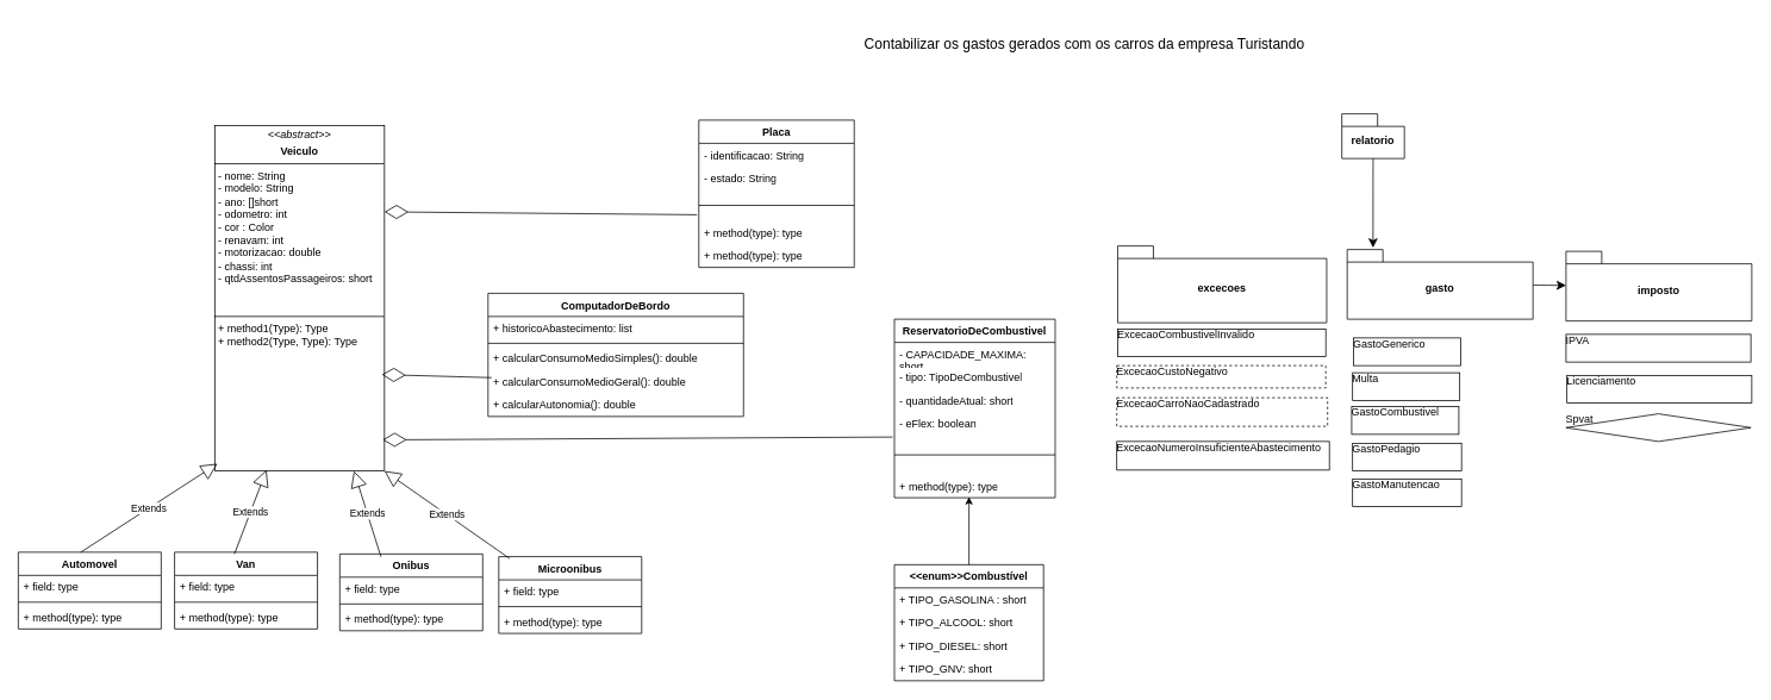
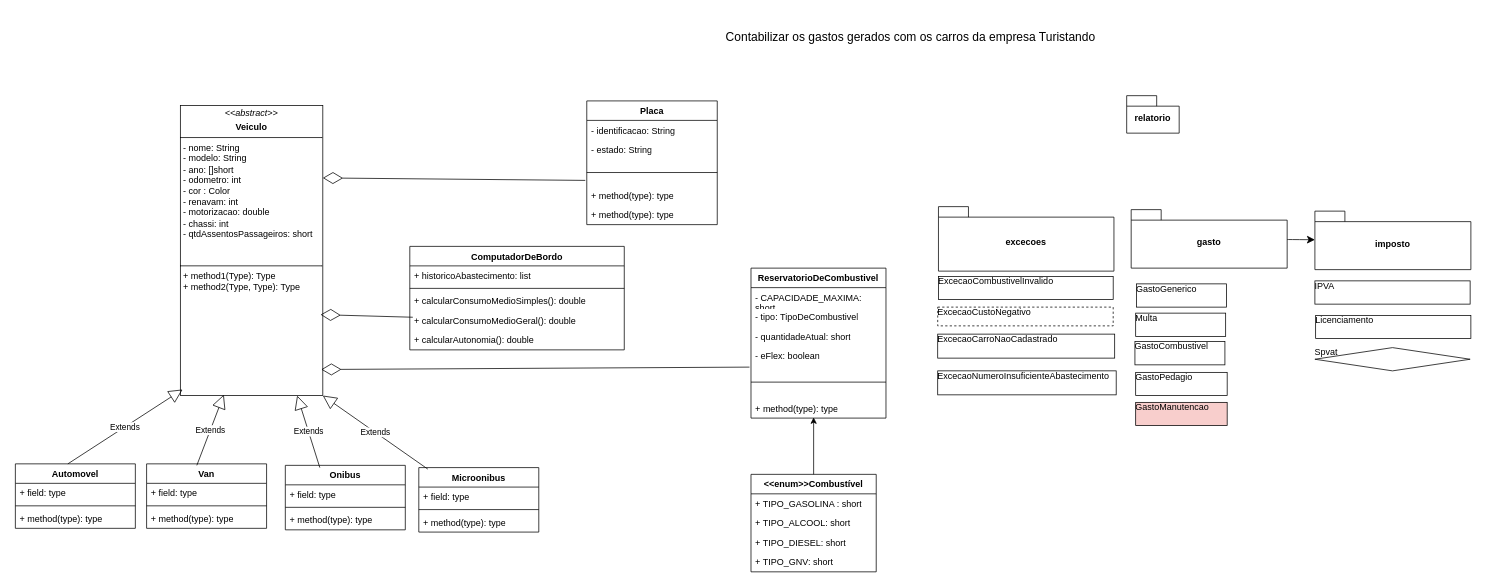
- <mxCell id="37" style="edgeStyle=none;curved=1;rounded=0;orthogonalLoop=1;jettySize=auto;html=1;entryX=0.139;entryY=-0.026;entryDx=0;entryDy=0;entryPerimeter=0;fontSize=12;startSize=8;endSize=8;" parent="1" source="4" target="3" edge="1"><mxGeometry relative="1" as="geometry" /></mxCell>
- <mxCell id="15" value="ExcecaoCarroNaoCadastrado" style="verticalAlign=top;align=left;overflow=fill;html=1;whiteSpace=wrap;dashed=1;" parent="1" vertex="1"><mxGeometry x="1250" y="445" width="236" height="32" as="geometry" /></mxCell>
+ <mxCell id="15" value="ExcecaoCarroNaoCadastrado" style="verticalAlign=top;align=left;overflow=fill;html=1;whiteSpace=wrap;" parent="1" vertex="1"><mxGeometry x="1250" y="445" width="236" height="32" as="geometry" /></mxCell>
- <mxCell id="40" value="GastoManutencao" style="verticalAlign=top;align=left;overflow=fill;html=1;whiteSpace=wrap;" parent="1" vertex="1"><mxGeometry x="1514" y="536" width="122" height="31" as="geometry" /></mxCell>
+ <mxCell id="40" value="GastoManutencao" style="verticalAlign=top;align=left;overflow=fill;html=1;whiteSpace=wrap;fillColor=#f8cecc;" parent="1" vertex="1"><mxGeometry x="1514" y="536" width="122" height="31" as="geometry" /></mxCell>
